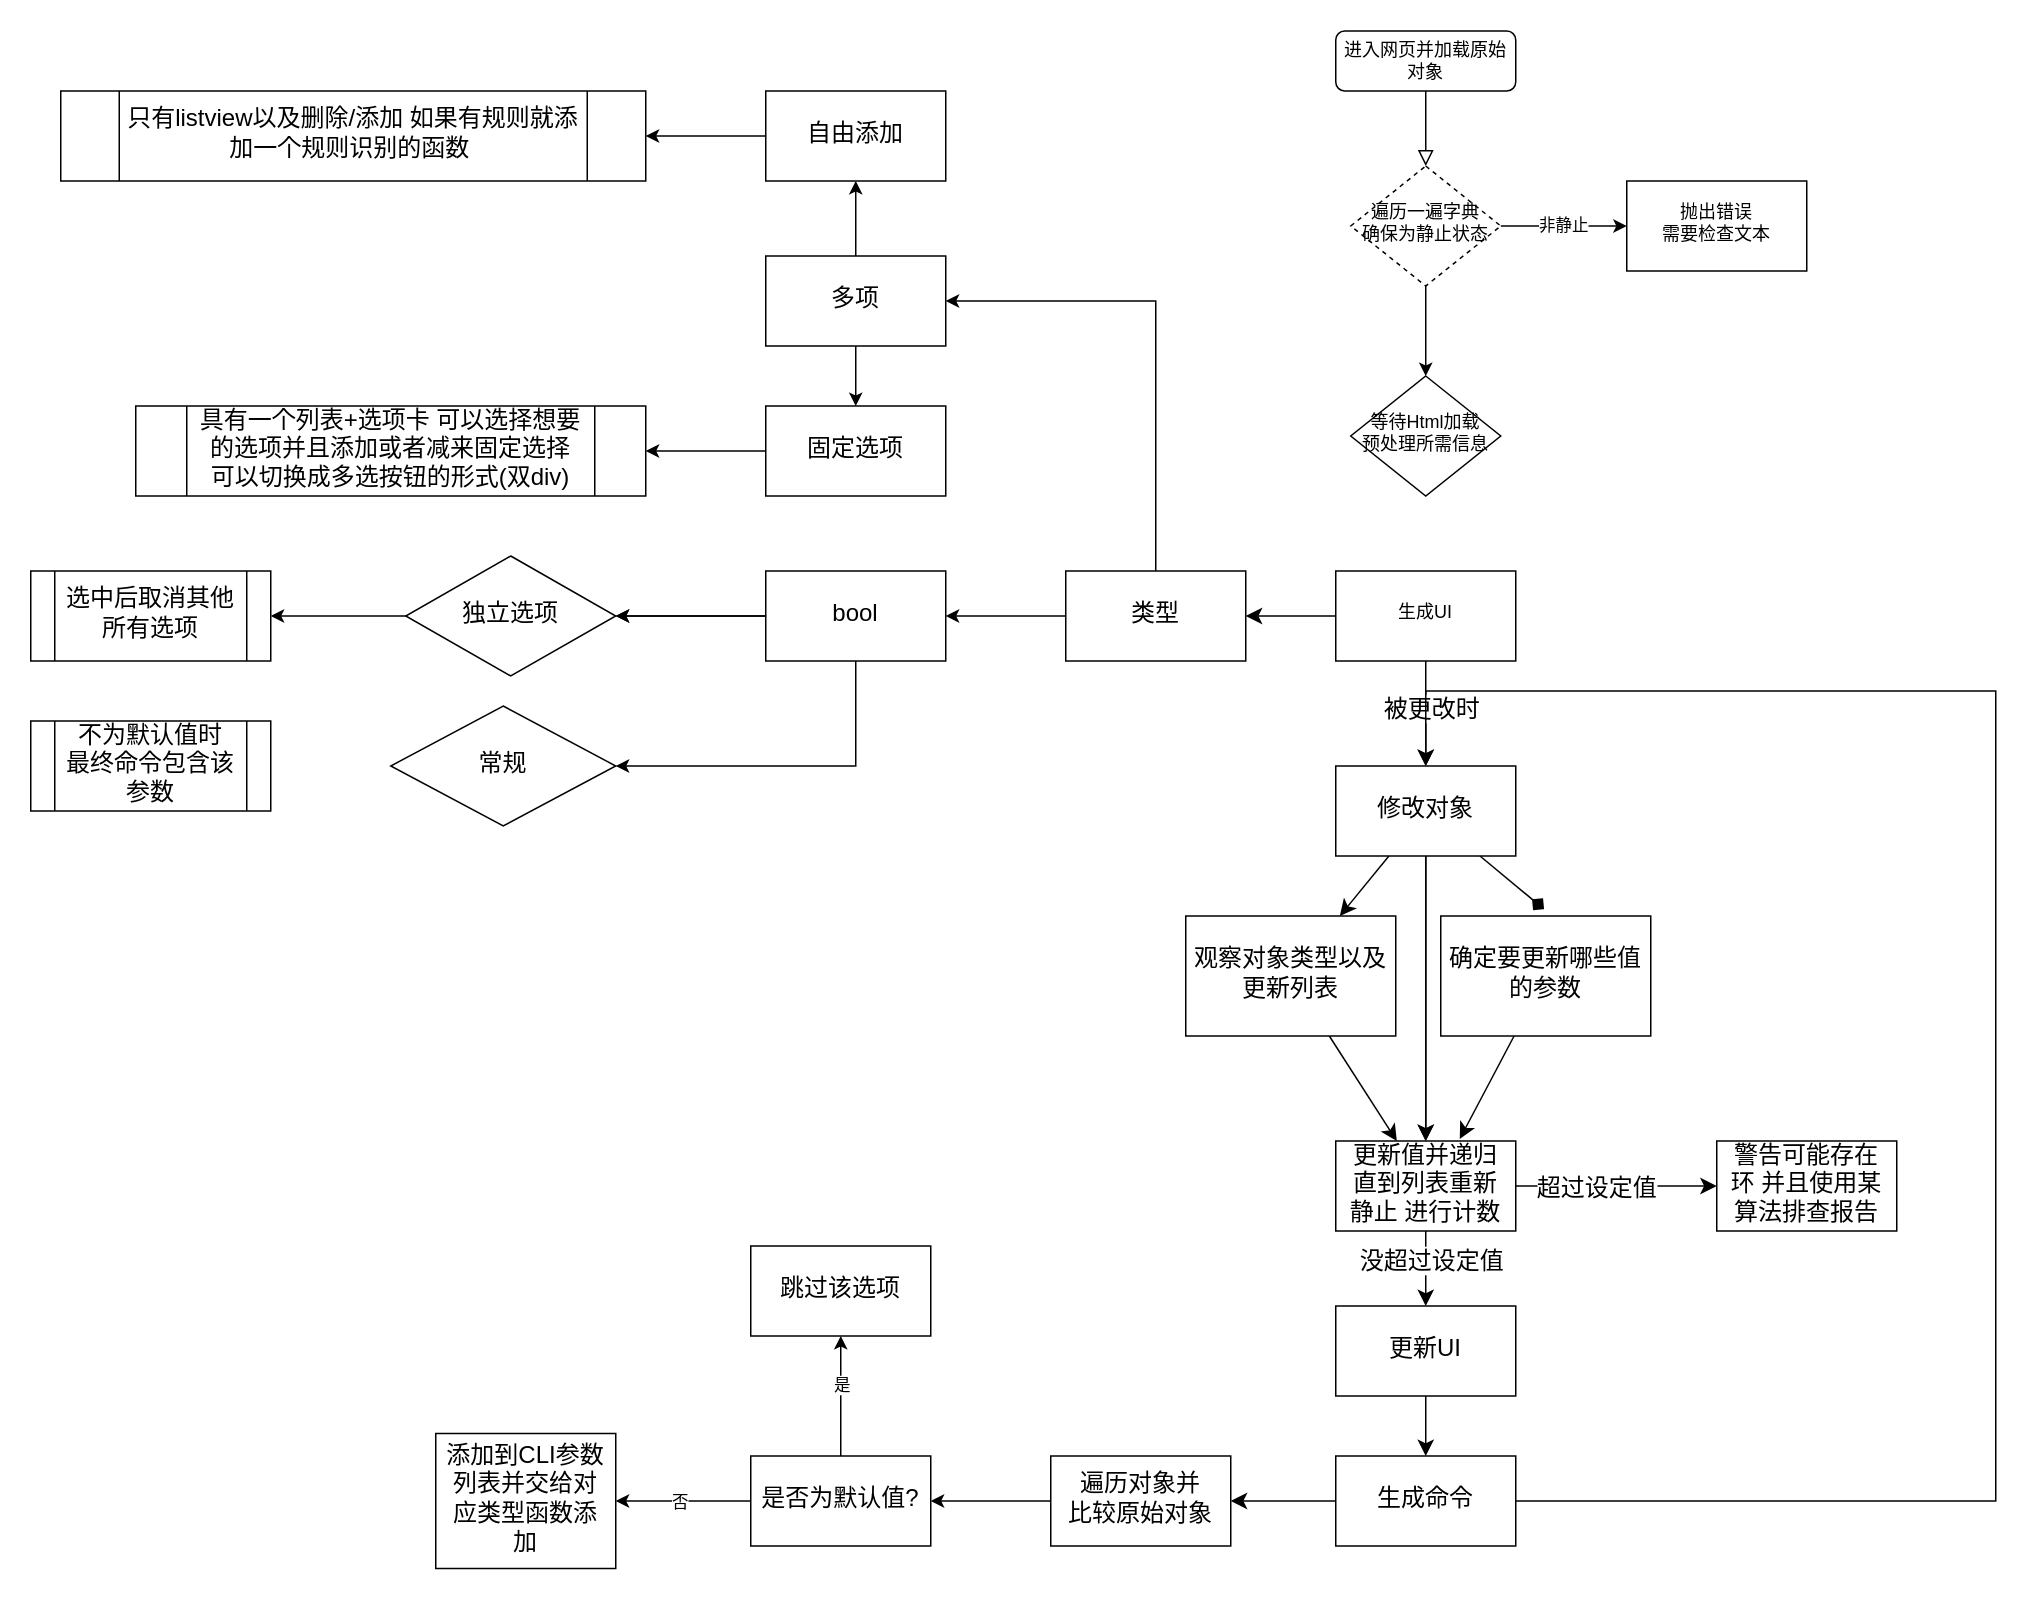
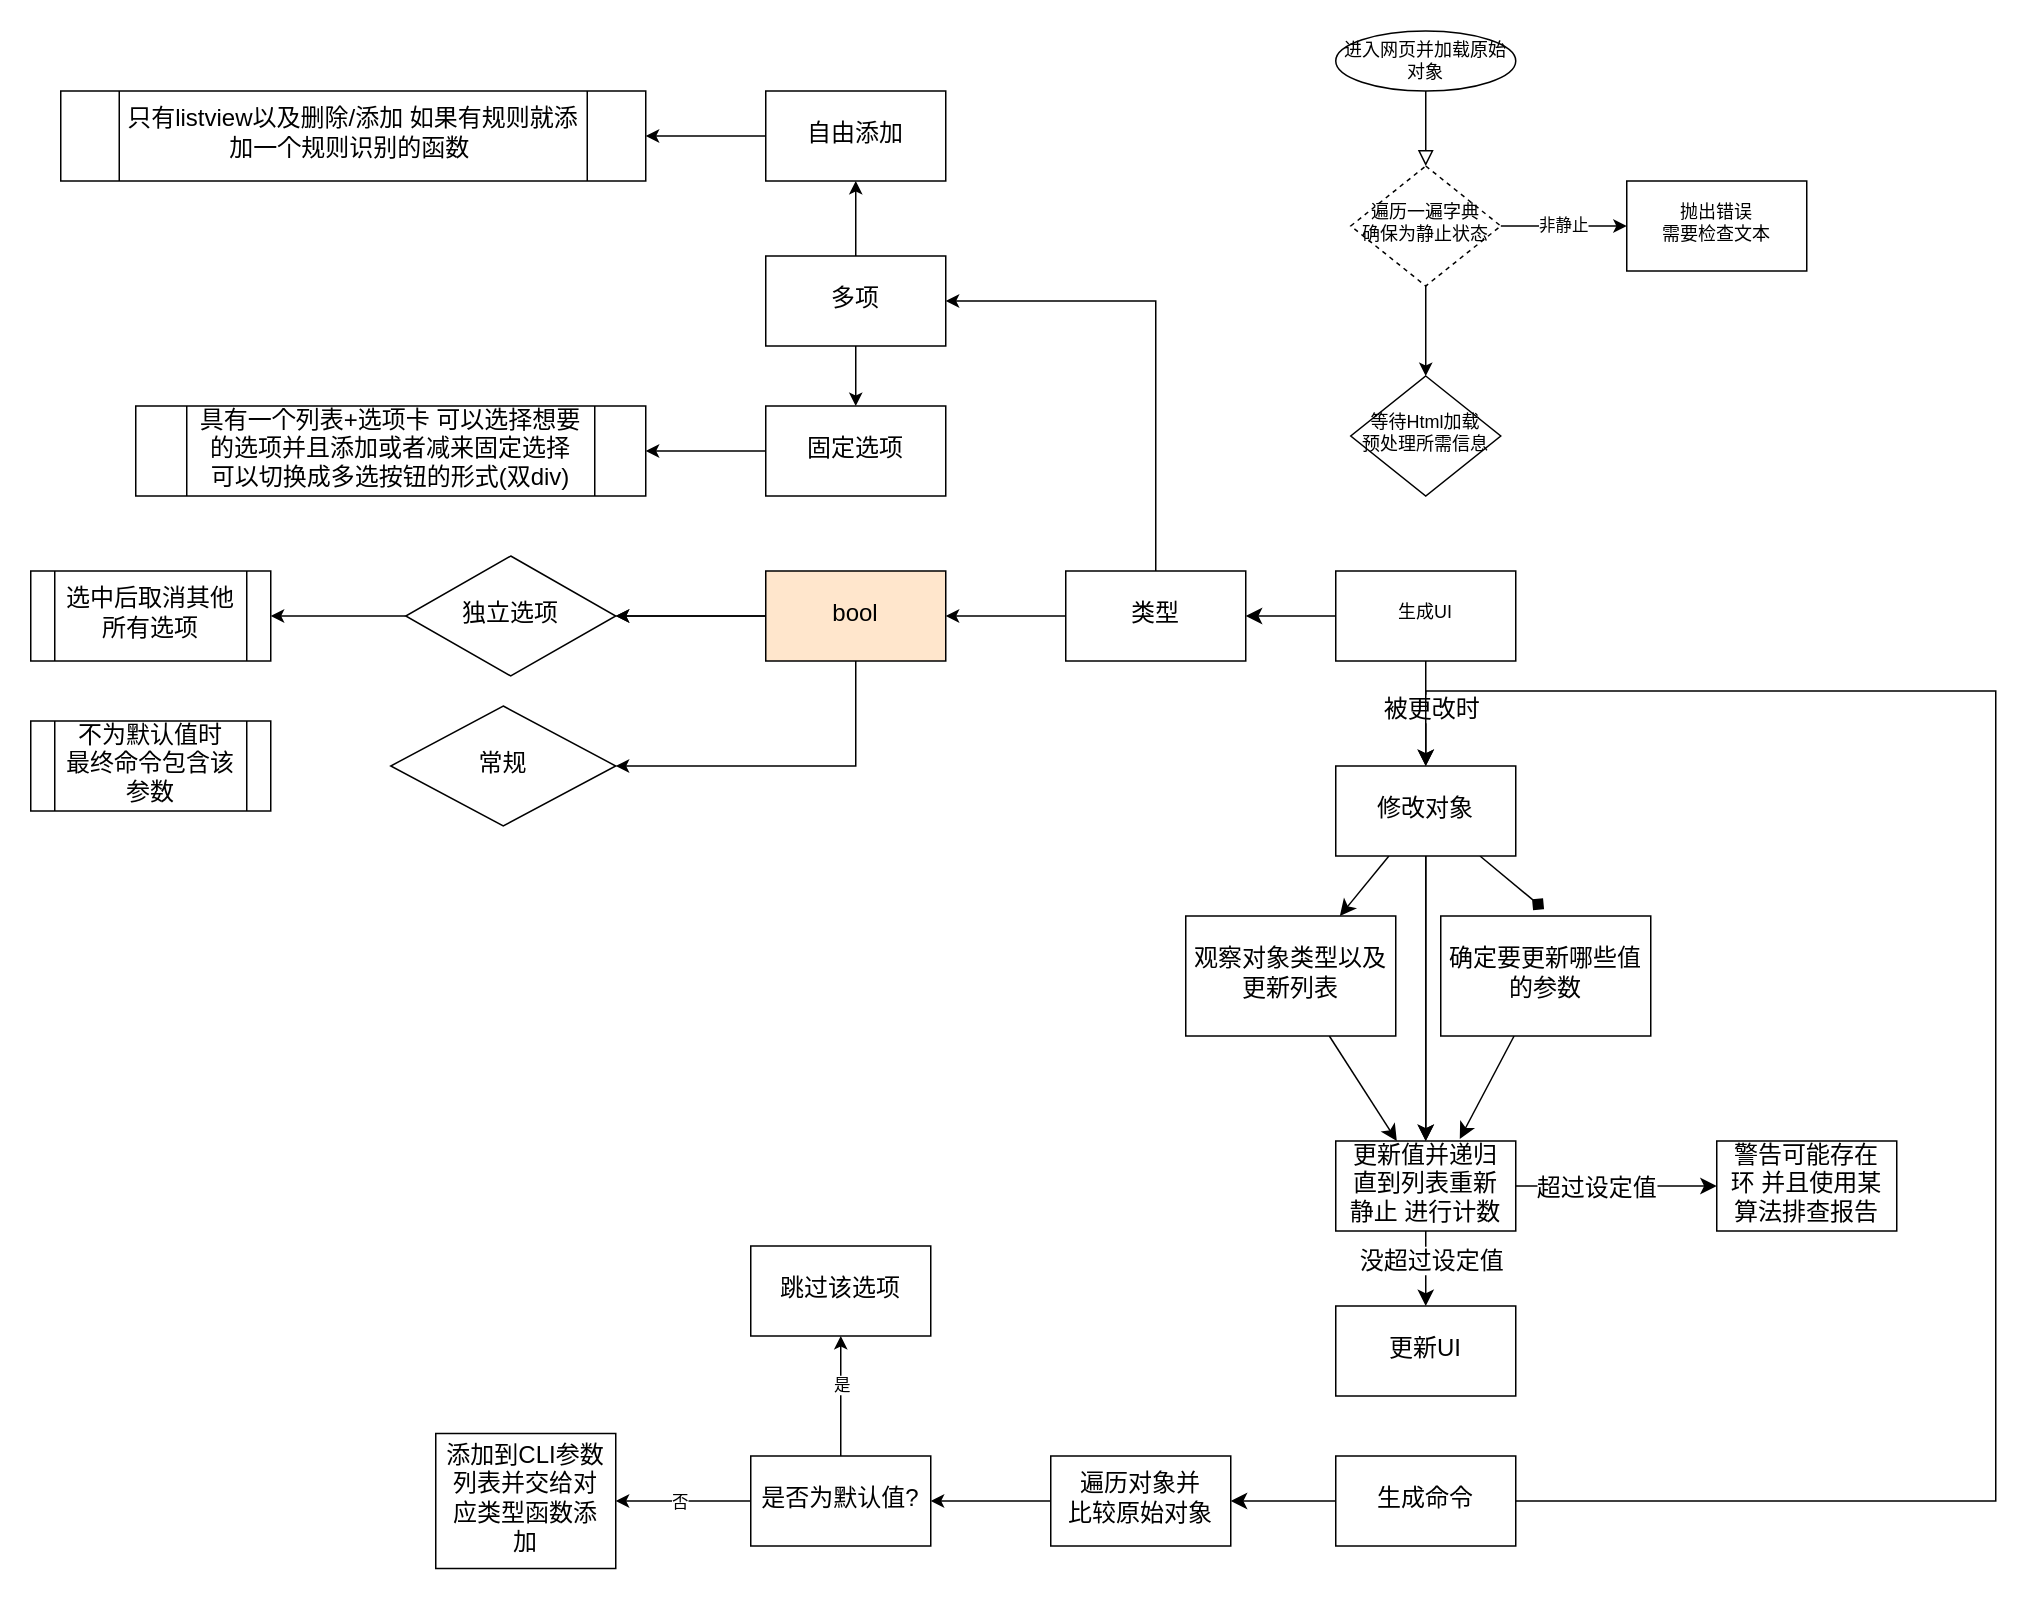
- <mxCell id="3" value="进入网页并加载原始对象" style="rounded=1;whiteSpace=wrap;html=1;fontSize=12;glass=0;strokeWidth=1;shadow=0;" parent="1" vertex="1"><mxGeometry x="890" y="20" width="120" height="40" as="geometry" /></mxCell>
+ <mxCell id="3" value="进入网页并加载原始对象" style="ellipse;whiteSpace=wrap;html=1;fontSize=12;glass=0;strokeWidth=1;shadow=0;" parent="1" vertex="1"><mxGeometry x="890" y="20" width="120" height="40" as="geometry" /></mxCell>
- <mxCell id="48" value="bool" style="whiteSpace=wrap;html=1;fontSize=16;shadow=0;strokeWidth=1;spacing=6;spacingTop=-4;" vertex="1" parent="1"><mxGeometry x="510" y="380" width="120" height="60" as="geometry" /></mxCell>
+ <mxCell id="48" value="bool" style="whiteSpace=wrap;html=1;fontSize=16;shadow=0;strokeWidth=1;spacing=6;spacingTop=-4;fillColor=#ffe6cc;" vertex="1" parent="1"><mxGeometry x="510" y="380" width="120" height="60" as="geometry" /></mxCell>
- <mxCell id="29" value="" style="edgeStyle=none;curved=1;rounded=0;orthogonalLoop=1;jettySize=auto;html=1;fontSize=12;startSize=8;endSize=8;" edge="1" parent="1" source="30" target="33"><mxGeometry relative="1" as="geometry" /></mxCell>
